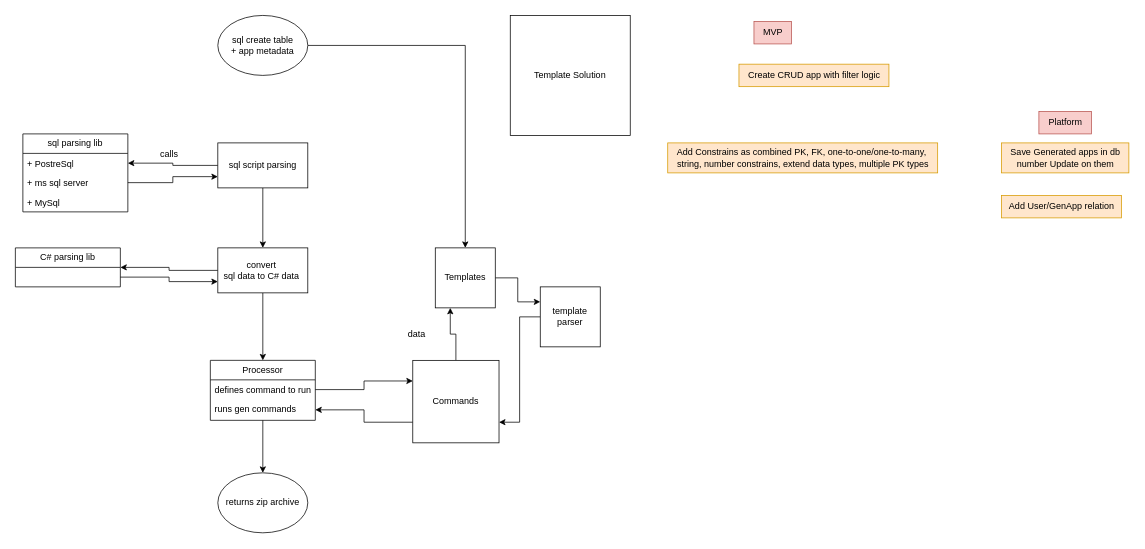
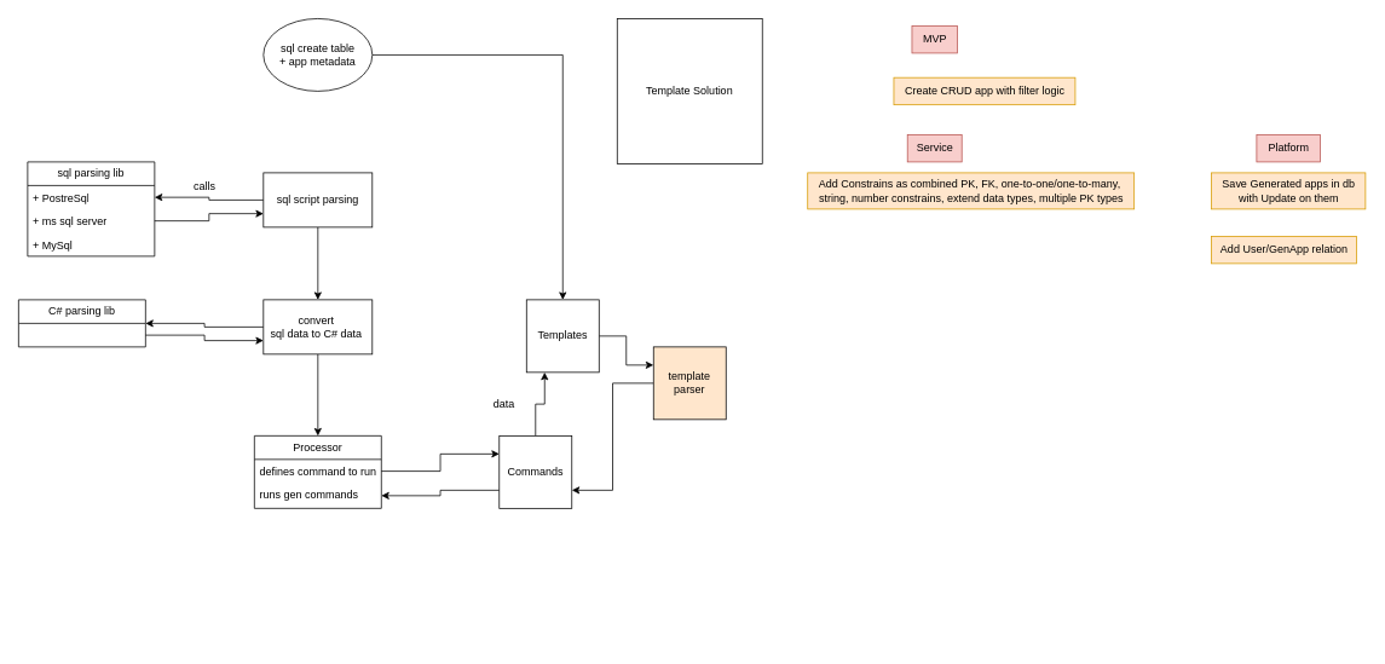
+ <mxCell id="35" value="Service" style="text;html=1;align=center;verticalAlign=middle;resizable=0;points=[];autosize=1;strokeColor=#b85450;fillColor=#f8cecc;" vertex="1" parent="1"><mxGeometry x="1000" y="148" width="60" height="30" as="geometry" /></mxCell>
- <mxCell id="38" value="Save Generated apps in db&lt;div&gt;number Update on them&lt;/div&gt;" style="text;html=1;align=center;verticalAlign=middle;resizable=0;points=[];autosize=1;strokeColor=#d79b00;fillColor=#ffe6cc;" vertex="1" parent="1"><mxGeometry x="1335" y="190" width="170" height="40" as="geometry" /></mxCell>
+ <mxCell id="38" value="Save Generated apps in db&lt;div&gt;with Update on them&lt;/div&gt;" style="text;html=1;align=center;verticalAlign=middle;resizable=0;points=[];autosize=1;strokeColor=#d79b00;fillColor=#ffe6cc;" vertex="1" parent="1"><mxGeometry x="1335" y="190" width="170" height="40" as="geometry" /></mxCell>
- <mxCell id="30" value="template&lt;div&gt;parser&lt;/div&gt;" style="whiteSpace=wrap;html=1;aspect=fixed;" vertex="1" parent="1"><mxGeometry x="720" y="382" width="80" height="80" as="geometry" /></mxCell>
+ <mxCell id="30" value="template&lt;div&gt;parser&lt;/div&gt;" style="whiteSpace=wrap;html=1;aspect=fixed;fillColor=#ffe6cc;" vertex="1" parent="1"><mxGeometry x="720" y="382" width="80" height="80" as="geometry" /></mxCell>
- <mxCell id="24" value="Commands" style="whiteSpace=wrap;html=1;aspect=fixed;" vertex="1" parent="1"><mxGeometry x="550" y="480" width="115" height="110" as="geometry" /></mxCell>
+ <mxCell id="24" value="Commands" style="whiteSpace=wrap;html=1;aspect=fixed;" vertex="1" parent="1"><mxGeometry x="550" y="480" width="80" height="80" as="geometry" /></mxCell>
- <mxCell id="18" style="edgeStyle=orthogonalEdgeStyle;rounded=0;orthogonalLoop=1;jettySize=auto;html=1;" edge="1" parent="1" source="19" target="32"><mxGeometry relative="1" as="geometry" /></mxCell>
- <mxCell id="32" value="returns zip archive" style="ellipse;whiteSpace=wrap;html=1;" vertex="1" parent="1"><mxGeometry x="290" y="630" width="120" height="80" as="geometry" /></mxCell>
